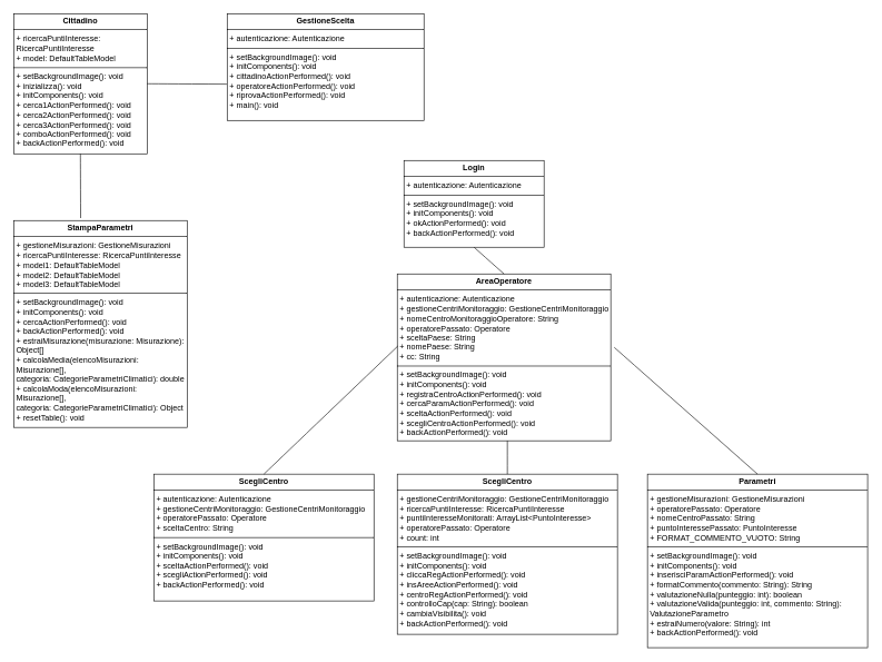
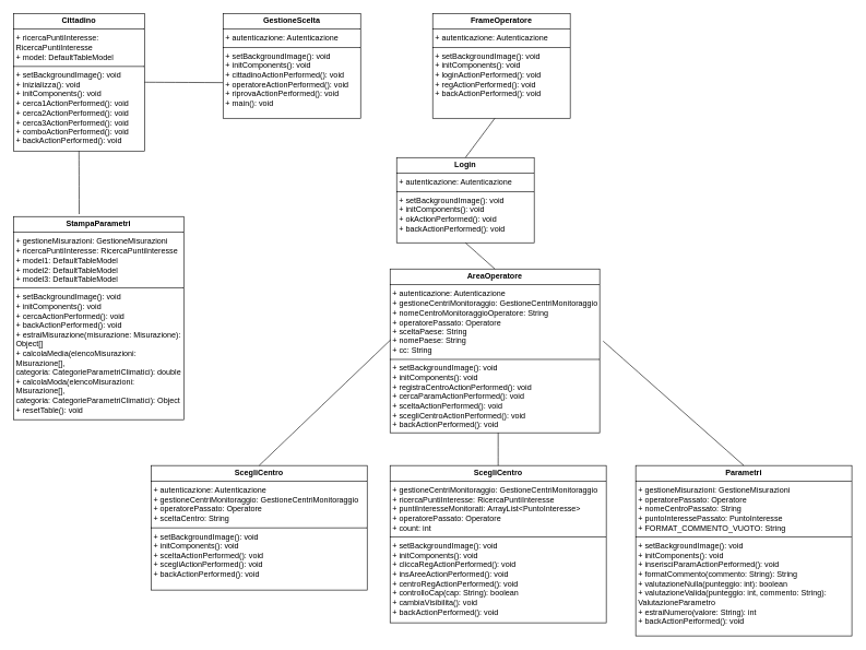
- <mxCell id="2" value="&lt;p style=&quot;margin:0px;margin-top:4px;text-align:center;&quot;&gt;&lt;b&gt;GestioneScelta&lt;/b&gt;&lt;/p&gt;&lt;hr size=&quot;1&quot; style=&quot;border-style:solid;&quot;&gt;&lt;p style=&quot;margin:0px;margin-left:4px;&quot;&gt;+ autenticazione: Autenticazione&lt;/p&gt;&lt;hr size=&quot;1&quot; style=&quot;border-style:solid;&quot;&gt;&lt;p style=&quot;margin:0px;margin-left:4px;&quot;&gt;+ setBackgroundImage&lt;span style=&quot;background-color: initial;&quot;&gt;(): void&lt;/span&gt;&lt;/p&gt;&lt;p style=&quot;margin:0px;margin-left:4px;&quot;&gt;&lt;span style=&quot;background-color: initial;&quot;&gt;+ initComponents(): void&lt;/span&gt;&lt;/p&gt;&lt;p style=&quot;margin:0px;margin-left:4px;&quot;&gt;&lt;span style=&quot;background-color: initial;&quot;&gt;+&amp;nbsp;&lt;/span&gt;&lt;span style=&quot;background-color: initial;&quot;&gt;cittadinoActionPerformed(): void&lt;/span&gt;&lt;/p&gt;&lt;p style=&quot;margin:0px;margin-left:4px;&quot;&gt;&lt;span style=&quot;background-color: initial;&quot;&gt;+&amp;nbsp;&lt;/span&gt;&lt;span style=&quot;background-color: initial;&quot;&gt;operatoreActionPerformed(): void&lt;/span&gt;&lt;/p&gt;&lt;p style=&quot;margin:0px;margin-left:4px;&quot;&gt;&lt;span style=&quot;background-color: initial;&quot;&gt;+&amp;nbsp;&lt;/span&gt;&lt;span style=&quot;background-color: initial;&quot;&gt;riprovaActionPerformed(): void&lt;/span&gt;&lt;/p&gt;&lt;p style=&quot;margin:0px;margin-left:4px;&quot;&gt;&lt;span style=&quot;background-color: initial;&quot;&gt;+ main(): void&lt;/span&gt;&lt;/p&gt;" style="verticalAlign=top;align=left;overflow=fill;html=1;whiteSpace=wrap;" parent="1" vertex="1"><mxGeometry x="340" y="20" width="295" height="160" as="geometry" /></mxCell>
+ <mxCell id="2" value="&lt;p style=&quot;margin:0px;margin-top:4px;text-align:center;&quot;&gt;&lt;b&gt;GestioneScelta&lt;/b&gt;&lt;/p&gt;&lt;hr size=&quot;1&quot; style=&quot;border-style:solid;&quot;&gt;&lt;p style=&quot;margin:0px;margin-left:4px;&quot;&gt;+ autenticazione: Autenticazione&lt;/p&gt;&lt;hr size=&quot;1&quot; style=&quot;border-style:solid;&quot;&gt;&lt;p style=&quot;margin:0px;margin-left:4px;&quot;&gt;+ setBackgroundImage&lt;span style=&quot;background-color: initial;&quot;&gt;(): void&lt;/span&gt;&lt;/p&gt;&lt;p style=&quot;margin:0px;margin-left:4px;&quot;&gt;&lt;span style=&quot;background-color: initial;&quot;&gt;+ initComponents(): void&lt;/span&gt;&lt;/p&gt;&lt;p style=&quot;margin:0px;margin-left:4px;&quot;&gt;&lt;span style=&quot;background-color: initial;&quot;&gt;+&amp;nbsp;&lt;/span&gt;&lt;span style=&quot;background-color: initial;&quot;&gt;cittadinoActionPerformed(): void&lt;/span&gt;&lt;/p&gt;&lt;p style=&quot;margin:0px;margin-left:4px;&quot;&gt;&lt;span style=&quot;background-color: initial;&quot;&gt;+&amp;nbsp;&lt;/span&gt;&lt;span style=&quot;background-color: initial;&quot;&gt;operatoreActionPerformed(): void&lt;/span&gt;&lt;/p&gt;&lt;p style=&quot;margin:0px;margin-left:4px;&quot;&gt;&lt;span style=&quot;background-color: initial;&quot;&gt;+&amp;nbsp;&lt;/span&gt;&lt;span style=&quot;background-color: initial;&quot;&gt;riprovaActionPerformed(): void&lt;/span&gt;&lt;/p&gt;&lt;p style=&quot;margin:0px;margin-left:4px;&quot;&gt;&lt;span style=&quot;background-color: initial;&quot;&gt;+ main(): void&lt;/span&gt;&lt;/p&gt;" style="verticalAlign=top;align=left;overflow=fill;html=1;whiteSpace=wrap;" parent="1" vertex="1"><mxGeometry x="340" y="20" width="210" height="160" as="geometry" /></mxCell>
+ <mxCell id="7" value="&lt;p style=&quot;margin:0px;margin-top:4px;text-align:center;&quot;&gt;&lt;b&gt;FrameOperatore&lt;/b&gt;&lt;/p&gt;&lt;hr size=&quot;1&quot; style=&quot;border-style:solid;&quot;&gt;&lt;p style=&quot;margin:0px;margin-left:4px;&quot;&gt;+ autenticazione: Autenticazione&lt;/p&gt;&lt;hr size=&quot;1&quot; style=&quot;border-style:solid;&quot;&gt;&lt;p style=&quot;margin:0px;margin-left:4px;&quot;&gt;+ setBackgroundImage&lt;span style=&quot;background-color: initial;&quot;&gt;(): void&lt;/span&gt;&lt;/p&gt;&lt;p style=&quot;margin:0px;margin-left:4px;&quot;&gt;&lt;span style=&quot;background-color: initial;&quot;&gt;+ initComponents(): void&lt;/span&gt;&lt;/p&gt;&lt;p style=&quot;margin:0px;margin-left:4px;&quot;&gt;&lt;span style=&quot;background-color: initial;&quot;&gt;+&amp;nbsp;&lt;/span&gt;&lt;span style=&quot;background-color: initial;&quot;&gt;loginActionPerformed(): void&lt;/span&gt;&lt;/p&gt;&lt;p style=&quot;margin:0px;margin-left:4px;&quot;&gt;&lt;span style=&quot;background-color: initial;&quot;&gt;+&amp;nbsp;&lt;/span&gt;&lt;span style=&quot;background-color: initial;&quot;&gt;regActionPerformed(): void&lt;/span&gt;&lt;/p&gt;&lt;p style=&quot;margin:0px;margin-left:4px;&quot;&gt;&lt;span style=&quot;background-color: initial;&quot;&gt;+&amp;nbsp;&lt;/span&gt;&lt;span style=&quot;background-color: initial;&quot;&gt;backActionPerformed(): void&lt;/span&gt;&lt;br&gt;&lt;/p&gt;" style="verticalAlign=top;align=left;overflow=fill;html=1;whiteSpace=wrap;" parent="1" vertex="1"><mxGeometry x="660" y="20" width="210" height="160" as="geometry" /></mxCell>
+ <mxCell id="9" value="" style="endArrow=none;html=1;rounded=0;fontSize=12;startSize=8;endSize=8;curved=1;exitX=0.5;exitY=0;exitDx=0;exitDy=0;entryX=0.452;entryY=1;entryDx=0;entryDy=0;entryPerimeter=0;" parent="1" source="8" target="7" edge="1"><mxGeometry width="50" height="50" relative="1" as="geometry"><mxPoint x="670" y="250" as="sourcePoint" /><mxPoint x="720" y="200" as="targetPoint" /></mxGeometry></mxCell>
